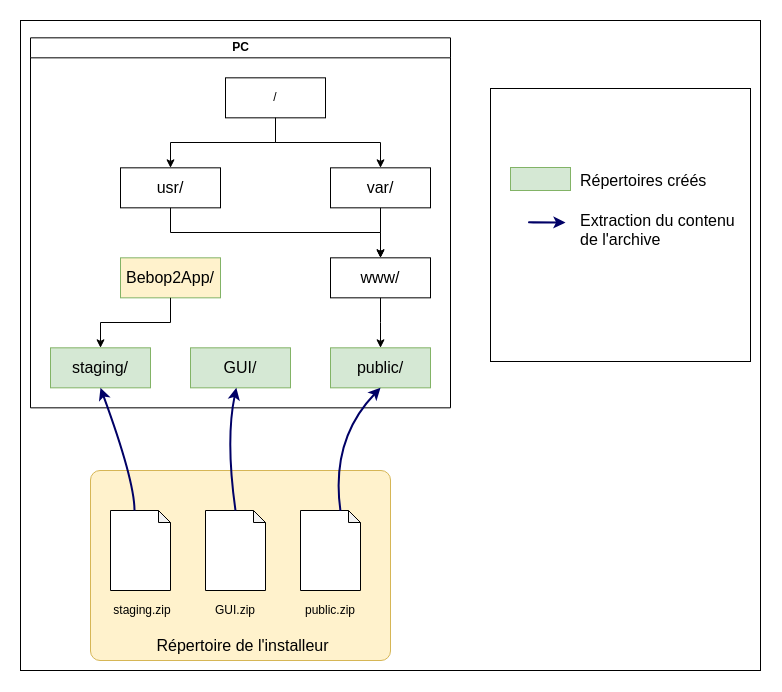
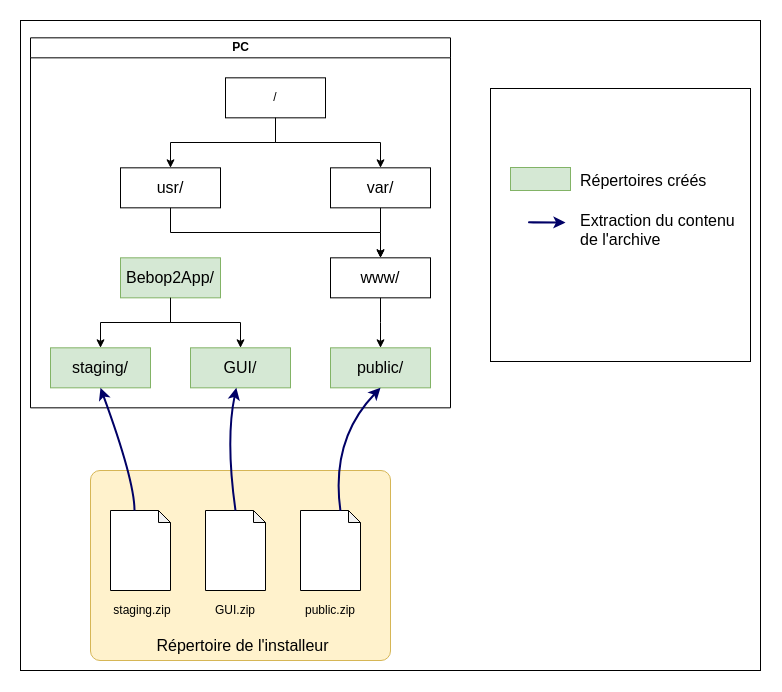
- <mxCell id="18" value="&lt;font style=&quot;font-size: 16px&quot;&gt;Bebop2App/&lt;/font&gt;" style="whiteSpace=wrap;html=1;fillColor=#fff2cc;strokeColor=#82b366;" parent="11" vertex="1"><mxGeometry x="90" y="220" width="100" height="40" as="geometry" /></mxCell>
+ <mxCell id="18" value="&lt;font style=&quot;font-size: 16px&quot;&gt;Bebop2App/&lt;/font&gt;" style="whiteSpace=wrap;html=1;fillColor=#d5e8d4;strokeColor=#82b366;" parent="11" vertex="1"><mxGeometry x="90" y="220" width="100" height="40" as="geometry" /></mxCell>
+ <mxCell id="25" value="" style="edgeStyle=elbowEdgeStyle;elbow=vertical;html=1;rounded=0;" parent="11" source="18" target="26" edge="1"><mxGeometry relative="1" as="geometry"><mxPoint x="520" y="315" as="sourcePoint" /></mxGeometry></mxCell>
